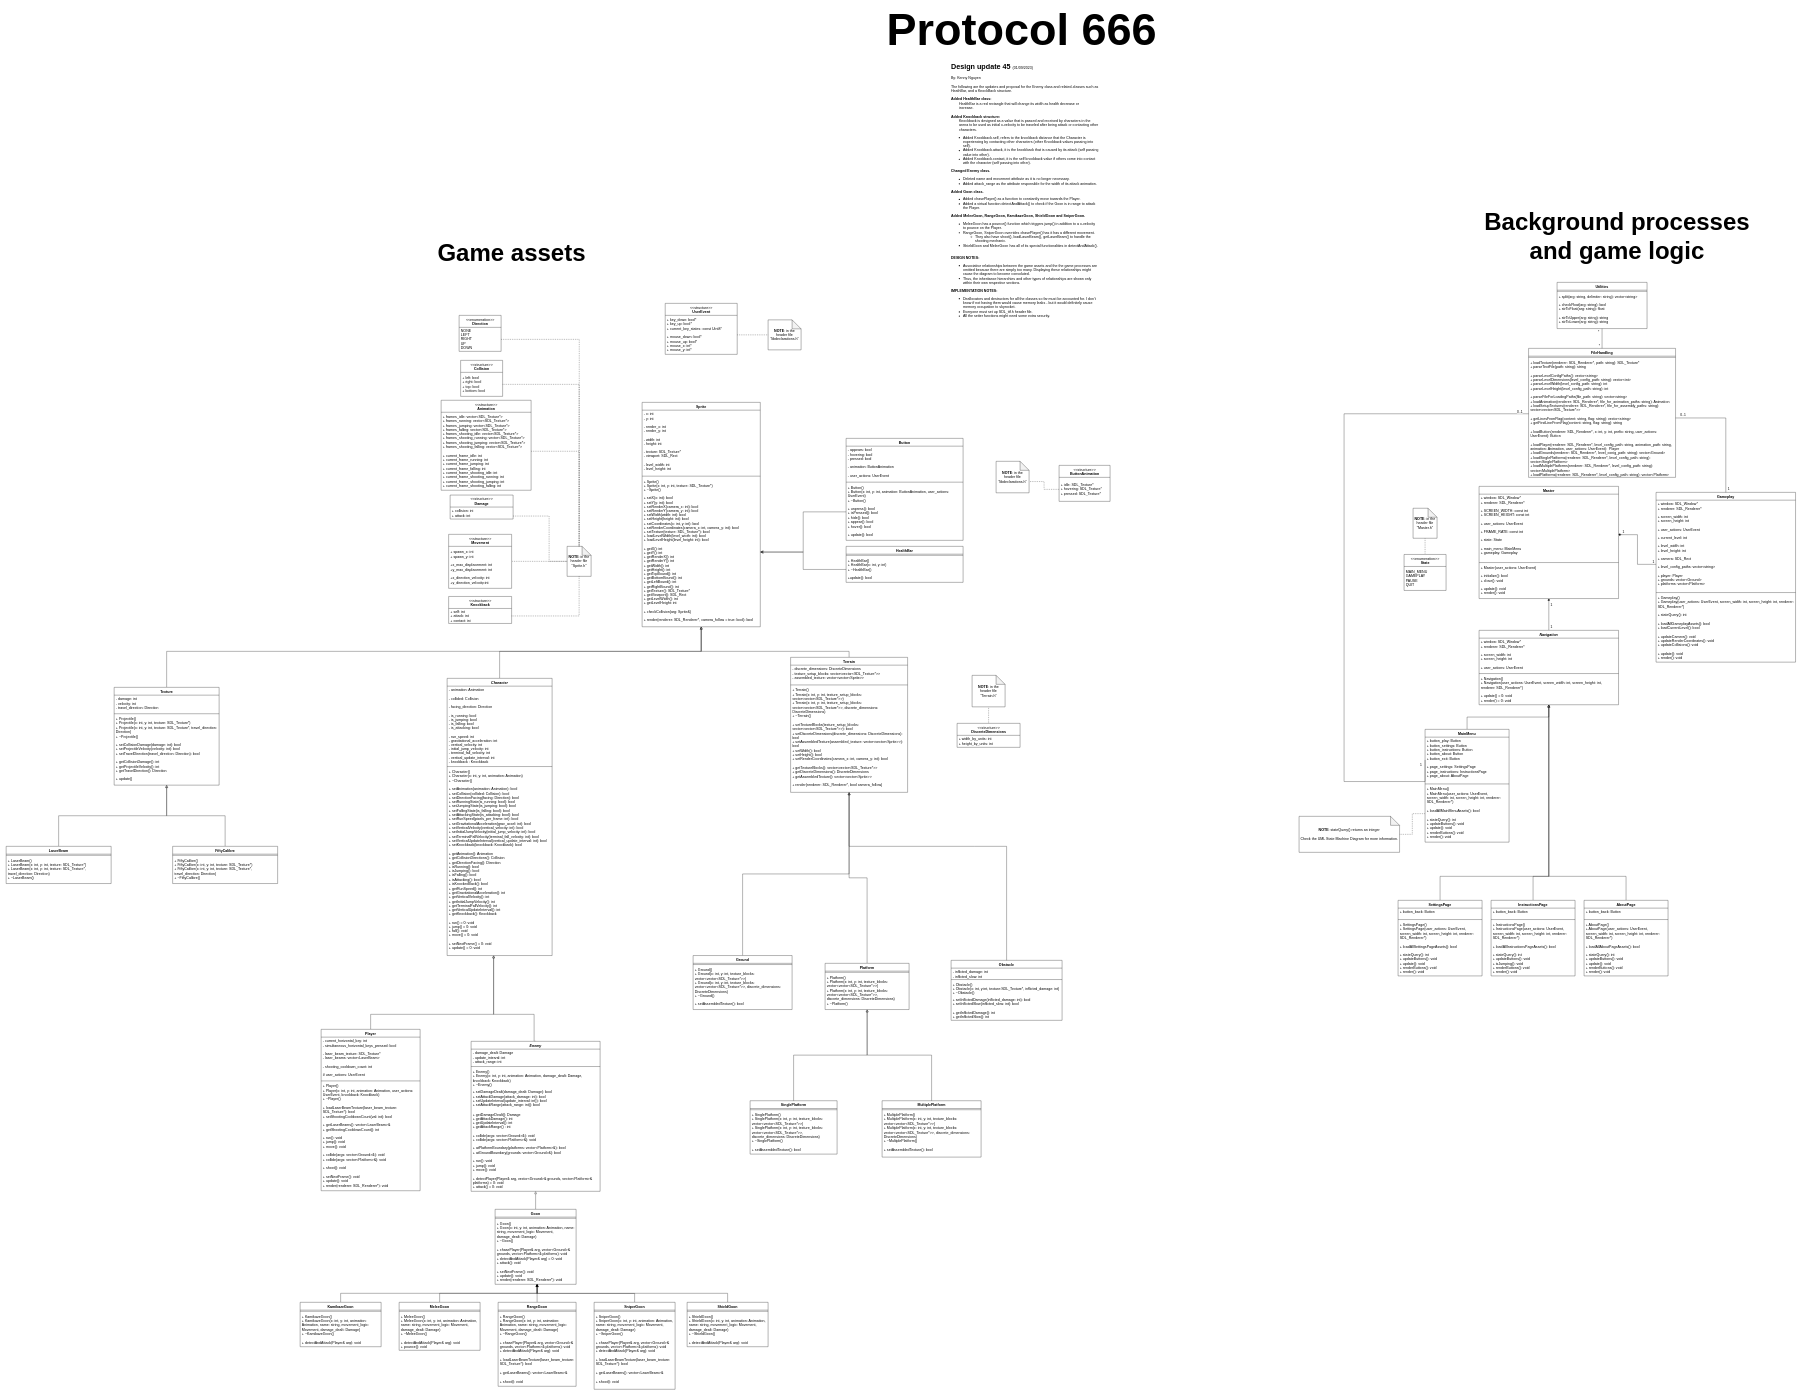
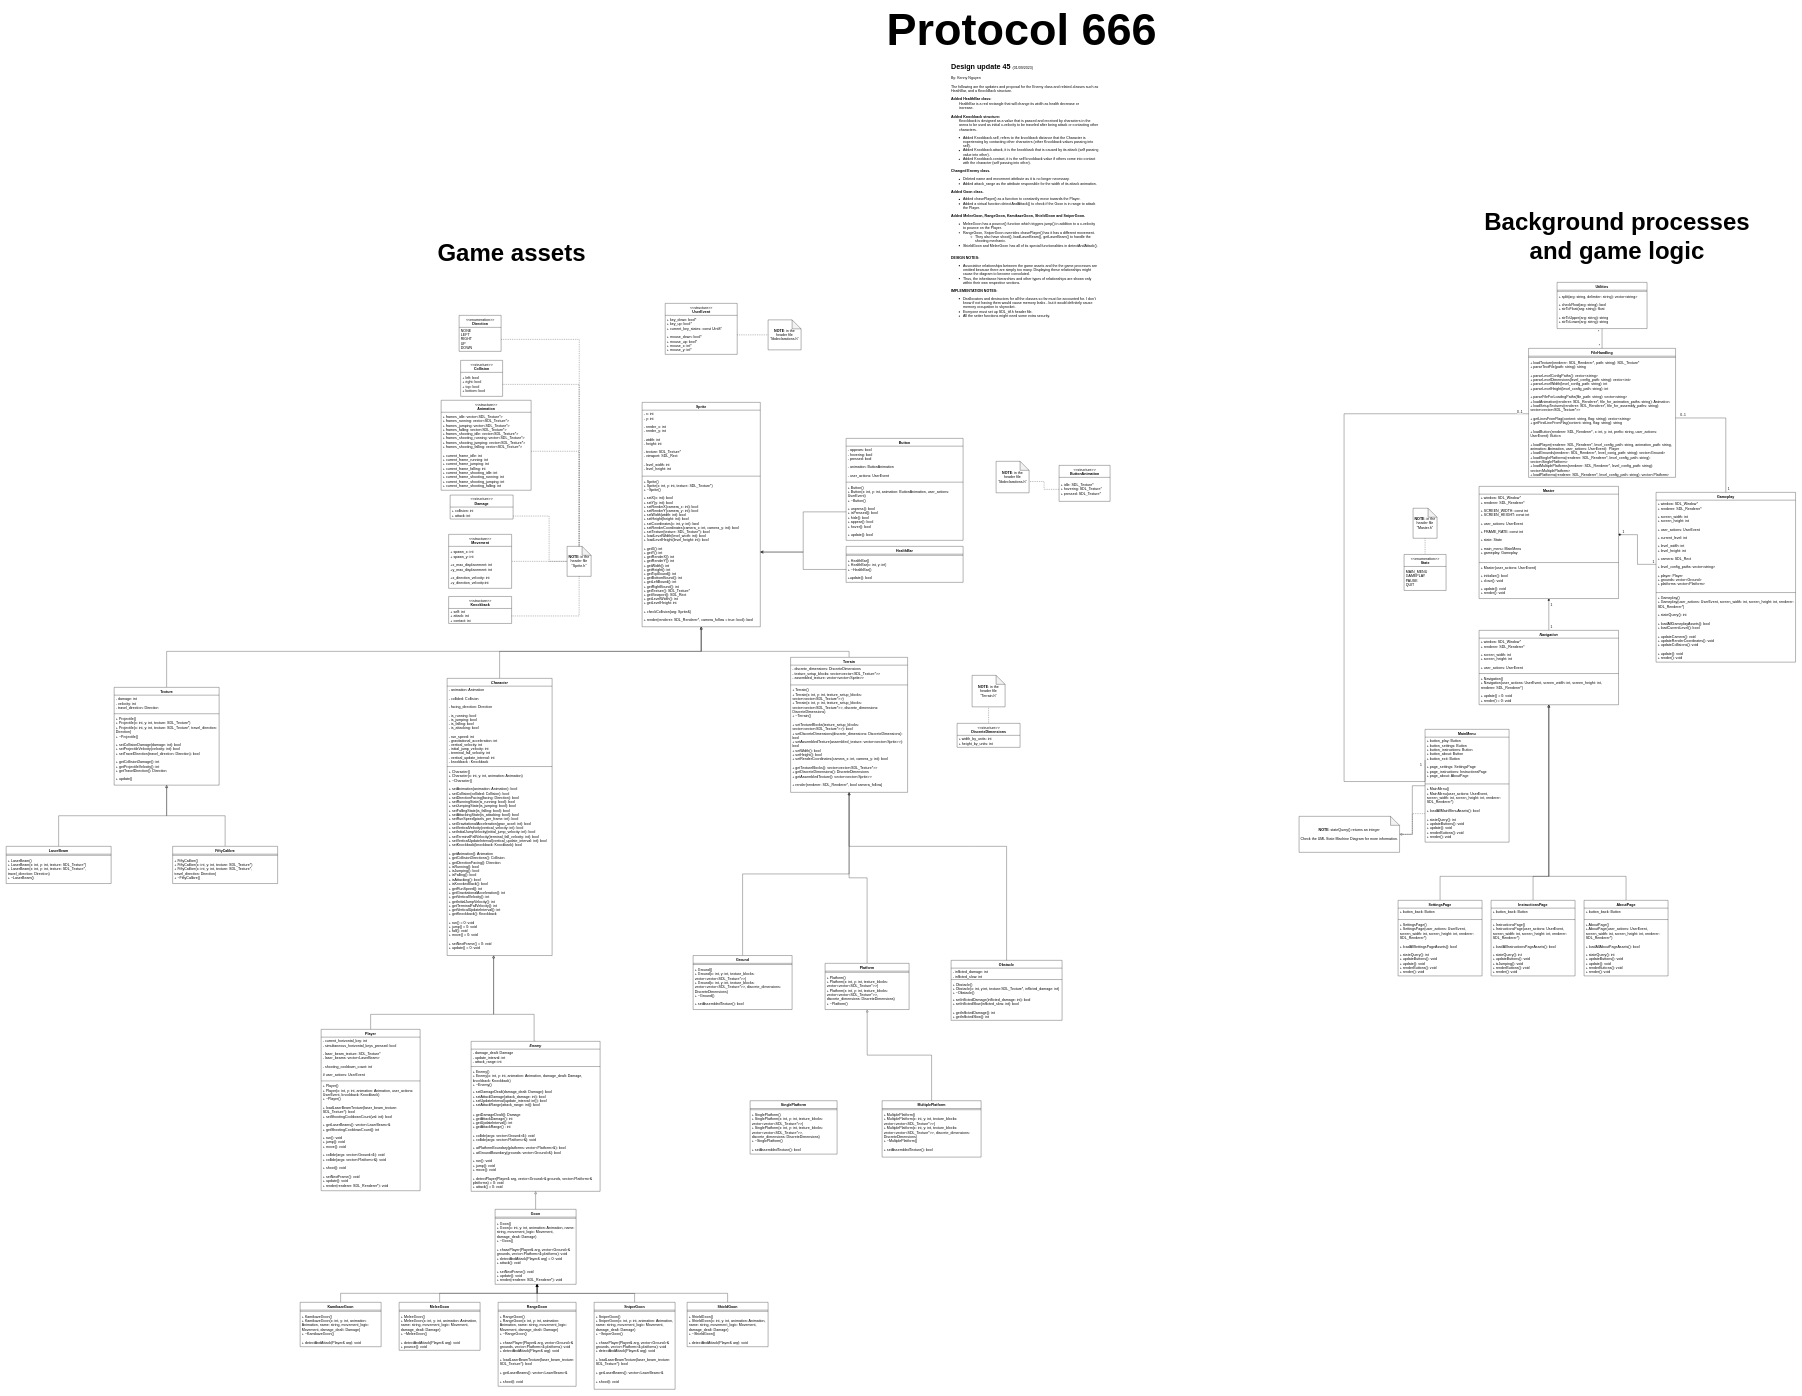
- <mxCell id="116" style="edgeStyle=orthogonalEdgeStyle;rounded=0;orthogonalLoop=1;jettySize=auto;html=1;endArrow=block;endFill=0;" parent="1" source="142" target="120" edge="1"><mxGeometry relative="1" as="geometry" /></mxCell>
+ <mxCell id="116" style="edgeStyle=orthogonalEdgeStyle;rounded=0;orthogonalLoop=1;jettySize=auto;html=1;endArrow=block;endFill=0;" parent="1" source="142" target="147" edge="1"><mxGeometry relative="1" as="geometry" /></mxCell>
- <mxCell id="65" style="edgeStyle=orthogonalEdgeStyle;rounded=0;orthogonalLoop=1;jettySize=auto;html=1;exitX=0.5;exitY=0;exitDx=0;exitDy=0;entryX=0.5;entryY=1;entryDx=0;entryDy=0;endArrow=block;endFill=0;" parent="1" source="59" target="56" edge="1"><mxGeometry relative="1" as="geometry"><mxPoint x="2625" y="3686" as="sourcePoint" /><mxPoint x="2865" y="3528" as="targetPoint" /></mxGeometry></mxCell>
